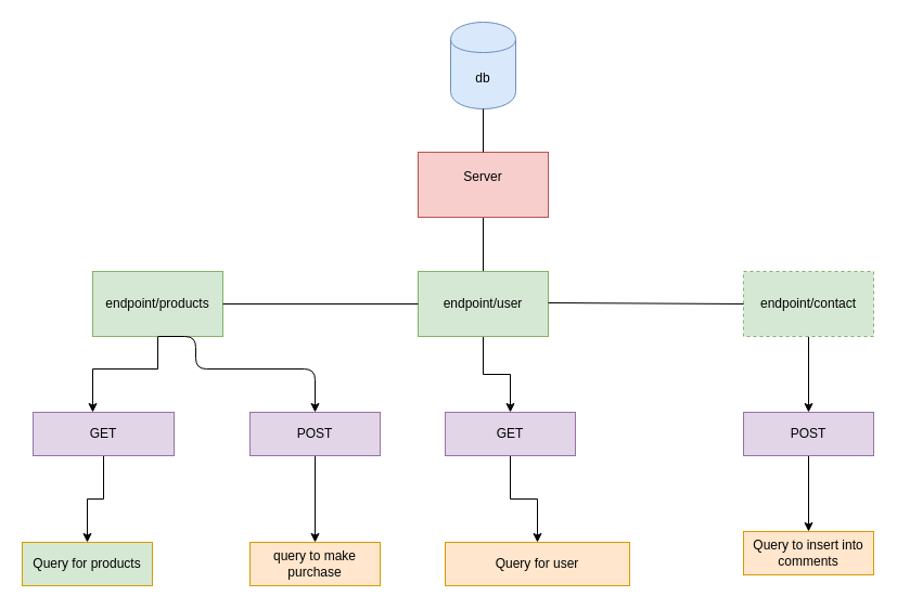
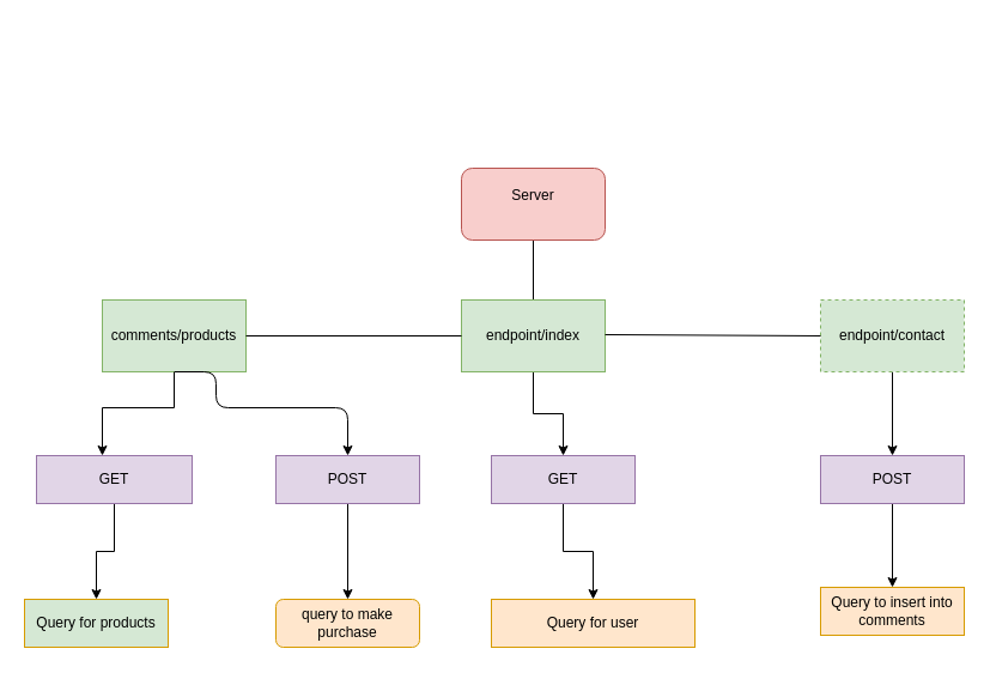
- <mxCell id="4" value="db&lt;br&gt;" style="shape=cylinder;whiteSpace=wrap;html=1;boundedLbl=1;backgroundOutline=1;fillColor=#dae8fc;strokeColor=#6c8ebf;" vertex="1" parent="1"><mxGeometry x="415" y="20" width="60" height="80" as="geometry" /></mxCell>
- <mxCell id="5" value="" style="endArrow=none;html=1;exitX=0.5;exitY=0;exitDx=0;exitDy=0;entryX=0.5;entryY=1;entryDx=0;entryDy=0;" edge="1" parent="1" source="3" target="4"><mxGeometry width="50" height="50" relative="1" as="geometry"><mxPoint x="420" y="140" as="sourcePoint" /><mxPoint x="470" y="90" as="targetPoint" /></mxGeometry></mxCell>
- <mxCell id="3" value="Server&lt;br&gt;&lt;br&gt;" style="rounded=0;whiteSpace=wrap;html=1;fillColor=#f8cecc;strokeColor=#b85450;" vertex="1" parent="1"><mxGeometry x="385" y="140" width="120" height="60" as="geometry" /></mxCell>
+ <mxCell id="3" value="Server&lt;br&gt;&lt;br&gt;" style="whiteSpace=wrap;html=1;fillColor=#f8cecc;strokeColor=#b85450;rounded=1;" vertex="1" parent="1"><mxGeometry x="385" y="140" width="120" height="60" as="geometry" /></mxCell>
- <mxCell id="17" value="endpoint/products" style="rounded=0;whiteSpace=wrap;html=1;fillColor=#d5e8d4;strokeColor=#82b366;" vertex="1" parent="1"><mxGeometry x="85" y="250" width="120" height="60" as="geometry" /></mxCell>
+ <mxCell id="17" value="comments/products" style="rounded=0;whiteSpace=wrap;html=1;fillColor=#d5e8d4;strokeColor=#82b366;" vertex="1" parent="1"><mxGeometry x="85" y="250" width="120" height="60" as="geometry" /></mxCell>
- <mxCell id="7" value="endpoint/user" style="rounded=0;whiteSpace=wrap;html=1;fillColor=#d5e8d4;strokeColor=#82b366;" vertex="1" parent="1"><mxGeometry x="385" y="250" width="120" height="60" as="geometry" /></mxCell>
+ <mxCell id="7" value="endpoint/index" style="rounded=0;whiteSpace=wrap;html=1;fillColor=#d5e8d4;strokeColor=#82b366;" vertex="1" parent="1"><mxGeometry x="385" y="250" width="120" height="60" as="geometry" /></mxCell>
- <mxCell id="26" value="query to make purchase" style="whiteSpace=wrap;html=1;fillColor=#ffe6cc;strokeColor=#d79b00;rounded=0;" vertex="1" parent="1"><mxGeometry x="230" y="500" width="120" height="40" as="geometry" /></mxCell>
+ <mxCell id="26" value="query to make purchase" style="rounded=1;whiteSpace=wrap;html=1;fillColor=#ffe6cc;strokeColor=#d79b00;" vertex="1" parent="1"><mxGeometry x="230" y="500" width="120" height="40" as="geometry" /></mxCell>
